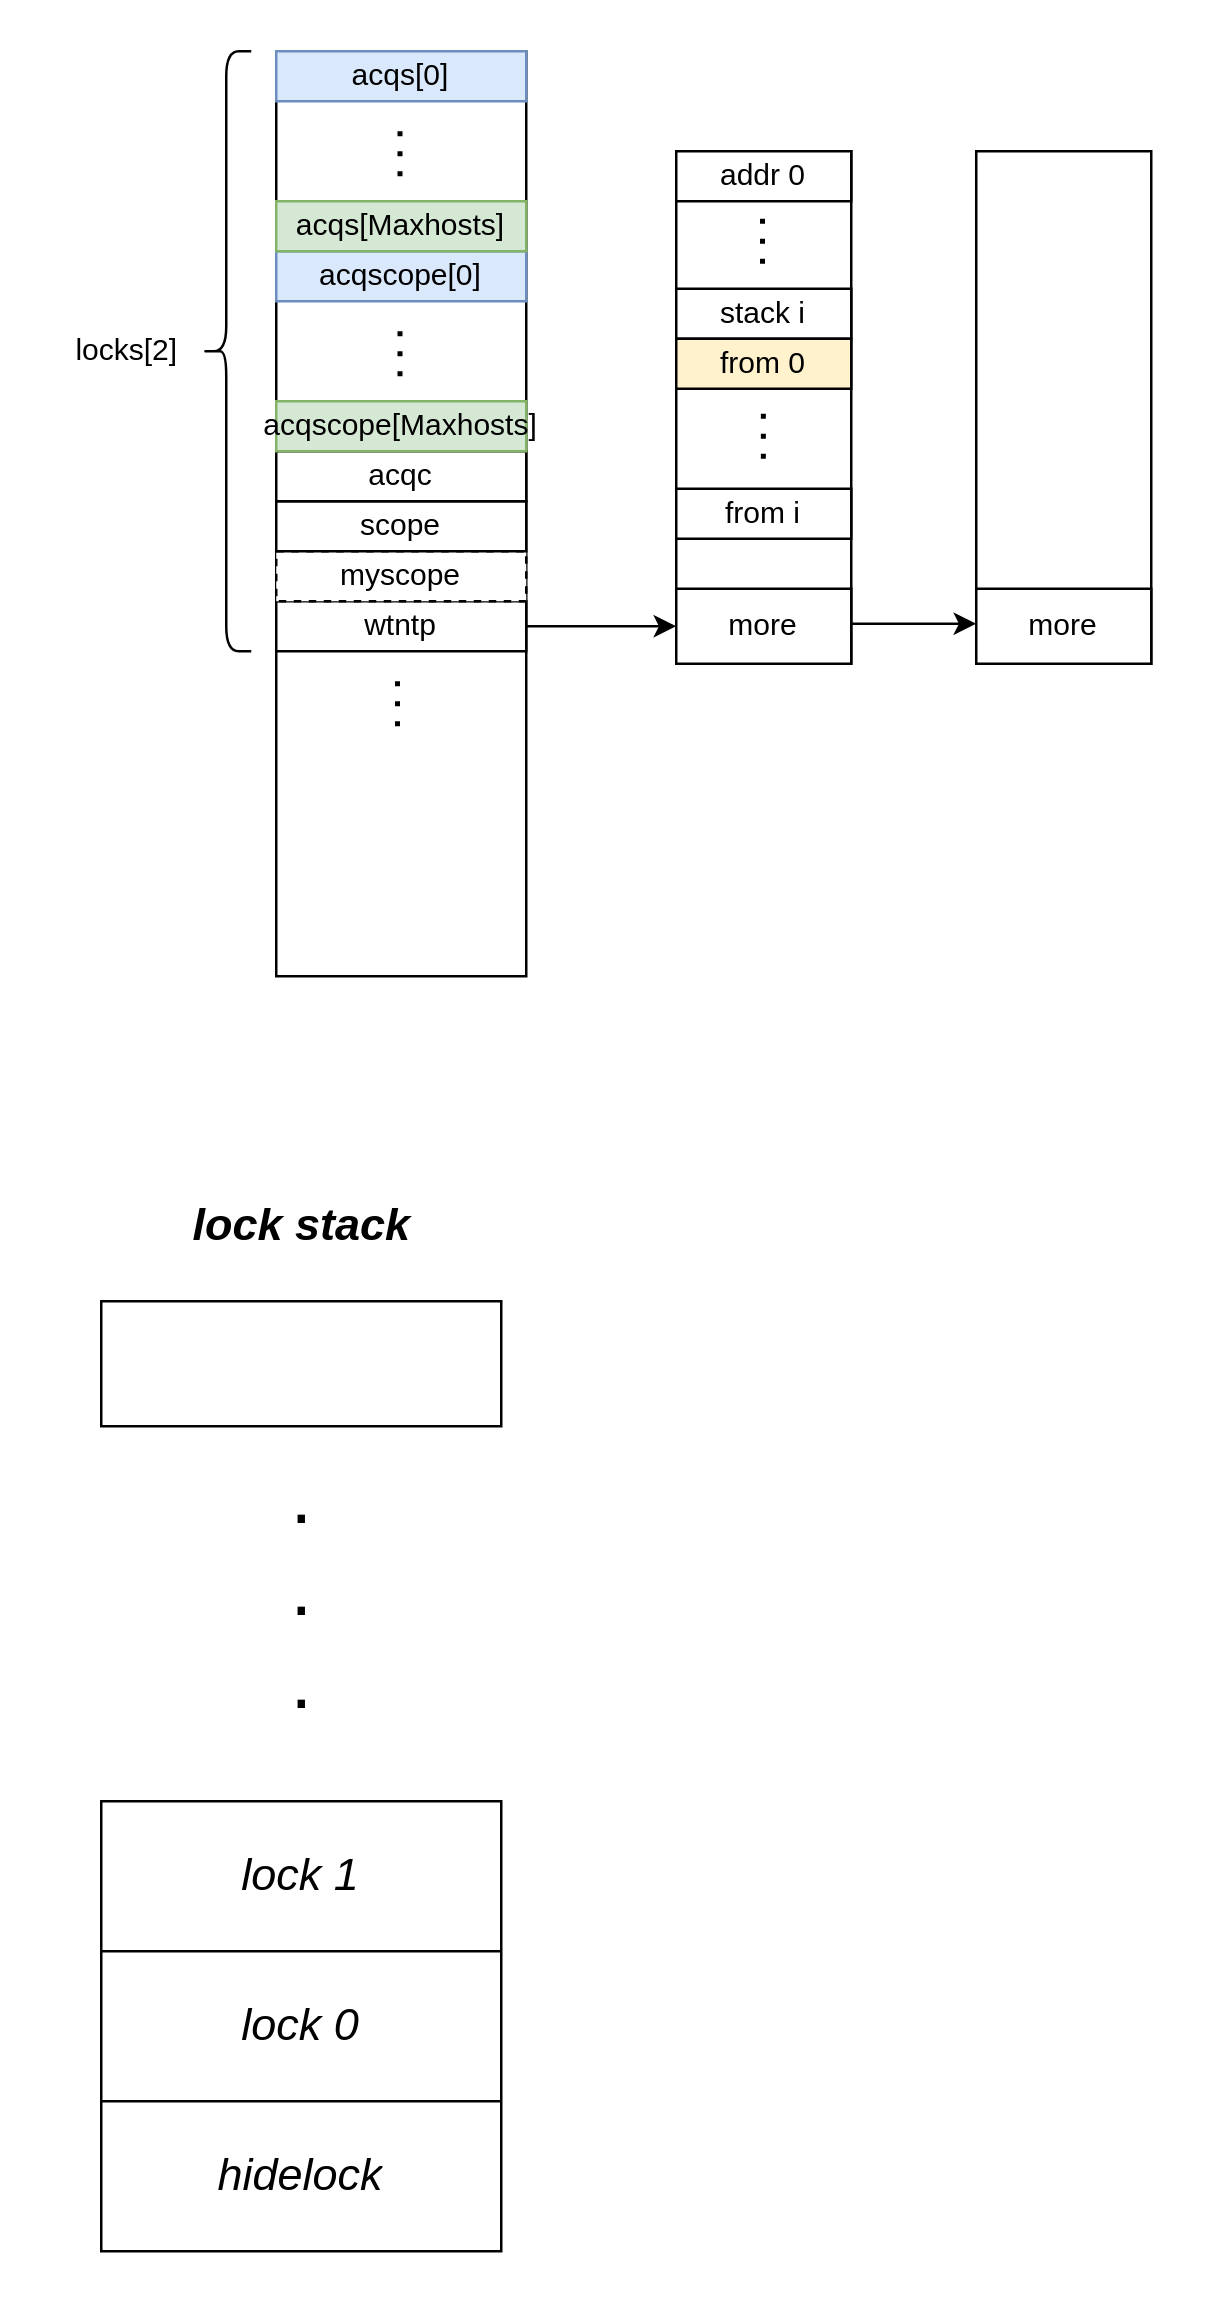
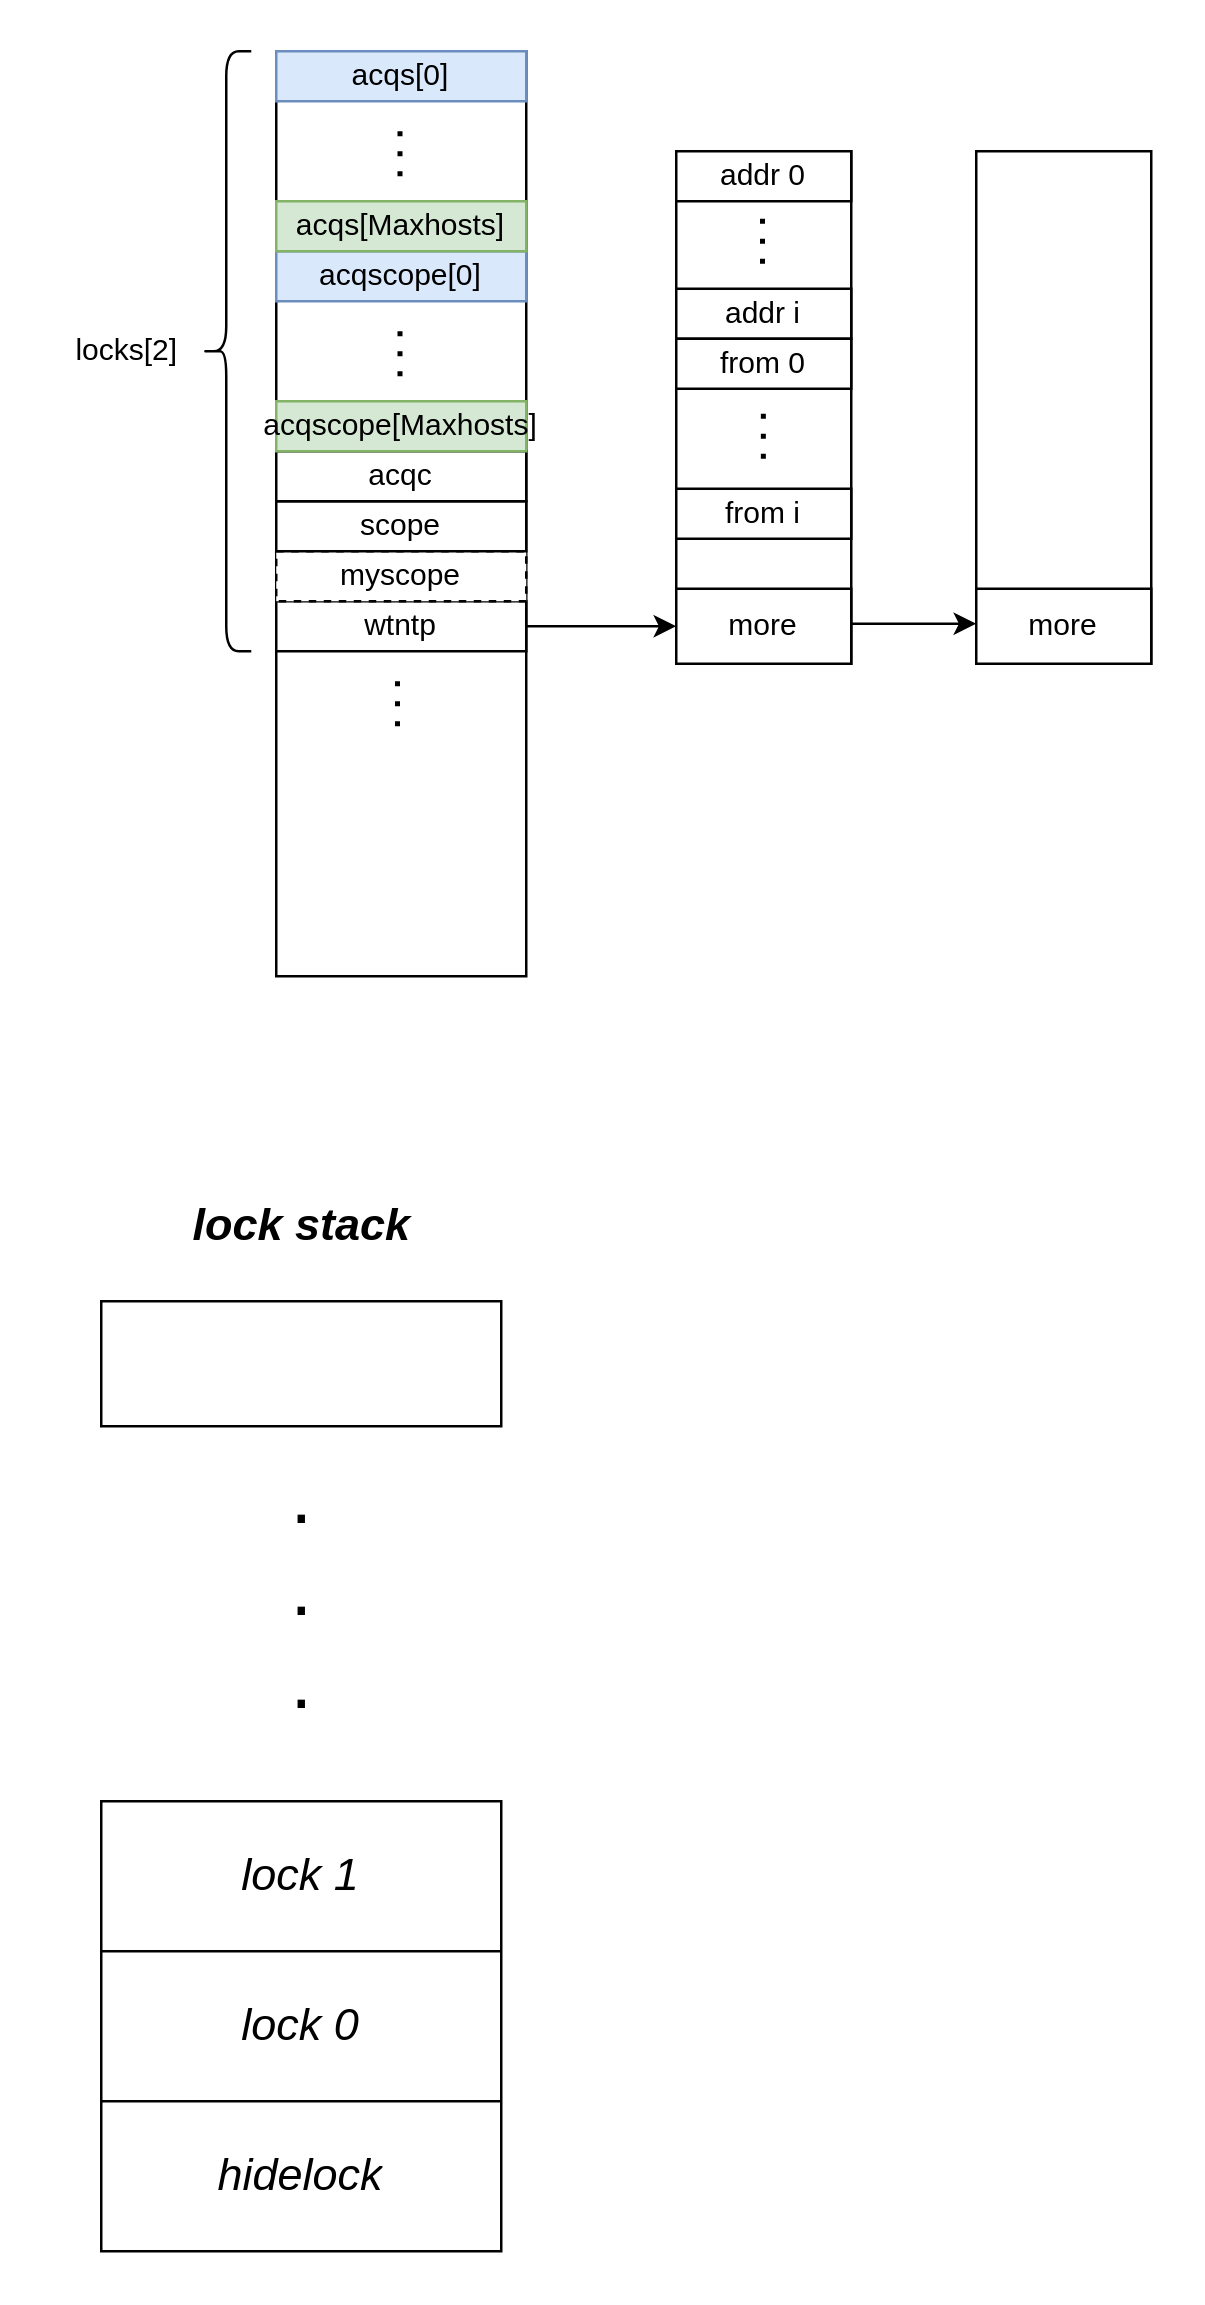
- <mxCell id="20" value="stack i" style="rounded=0;whiteSpace=wrap;html=1;" parent="1" vertex="1"><mxGeometry x="270" y="115" width="70" height="20" as="geometry" /></mxCell>
+ <mxCell id="20" value="addr i" style="rounded=0;whiteSpace=wrap;html=1;" parent="1" vertex="1"><mxGeometry x="270" y="115" width="70" height="20" as="geometry" /></mxCell>
- <mxCell id="22" value="from 0" style="rounded=0;whiteSpace=wrap;html=1;fillColor=#fff2cc;" parent="1" vertex="1"><mxGeometry x="270" y="135" width="70" height="20" as="geometry" /></mxCell>
+ <mxCell id="22" value="from 0" style="rounded=0;whiteSpace=wrap;html=1;" parent="1" vertex="1"><mxGeometry x="270" y="135" width="70" height="20" as="geometry" /></mxCell>
